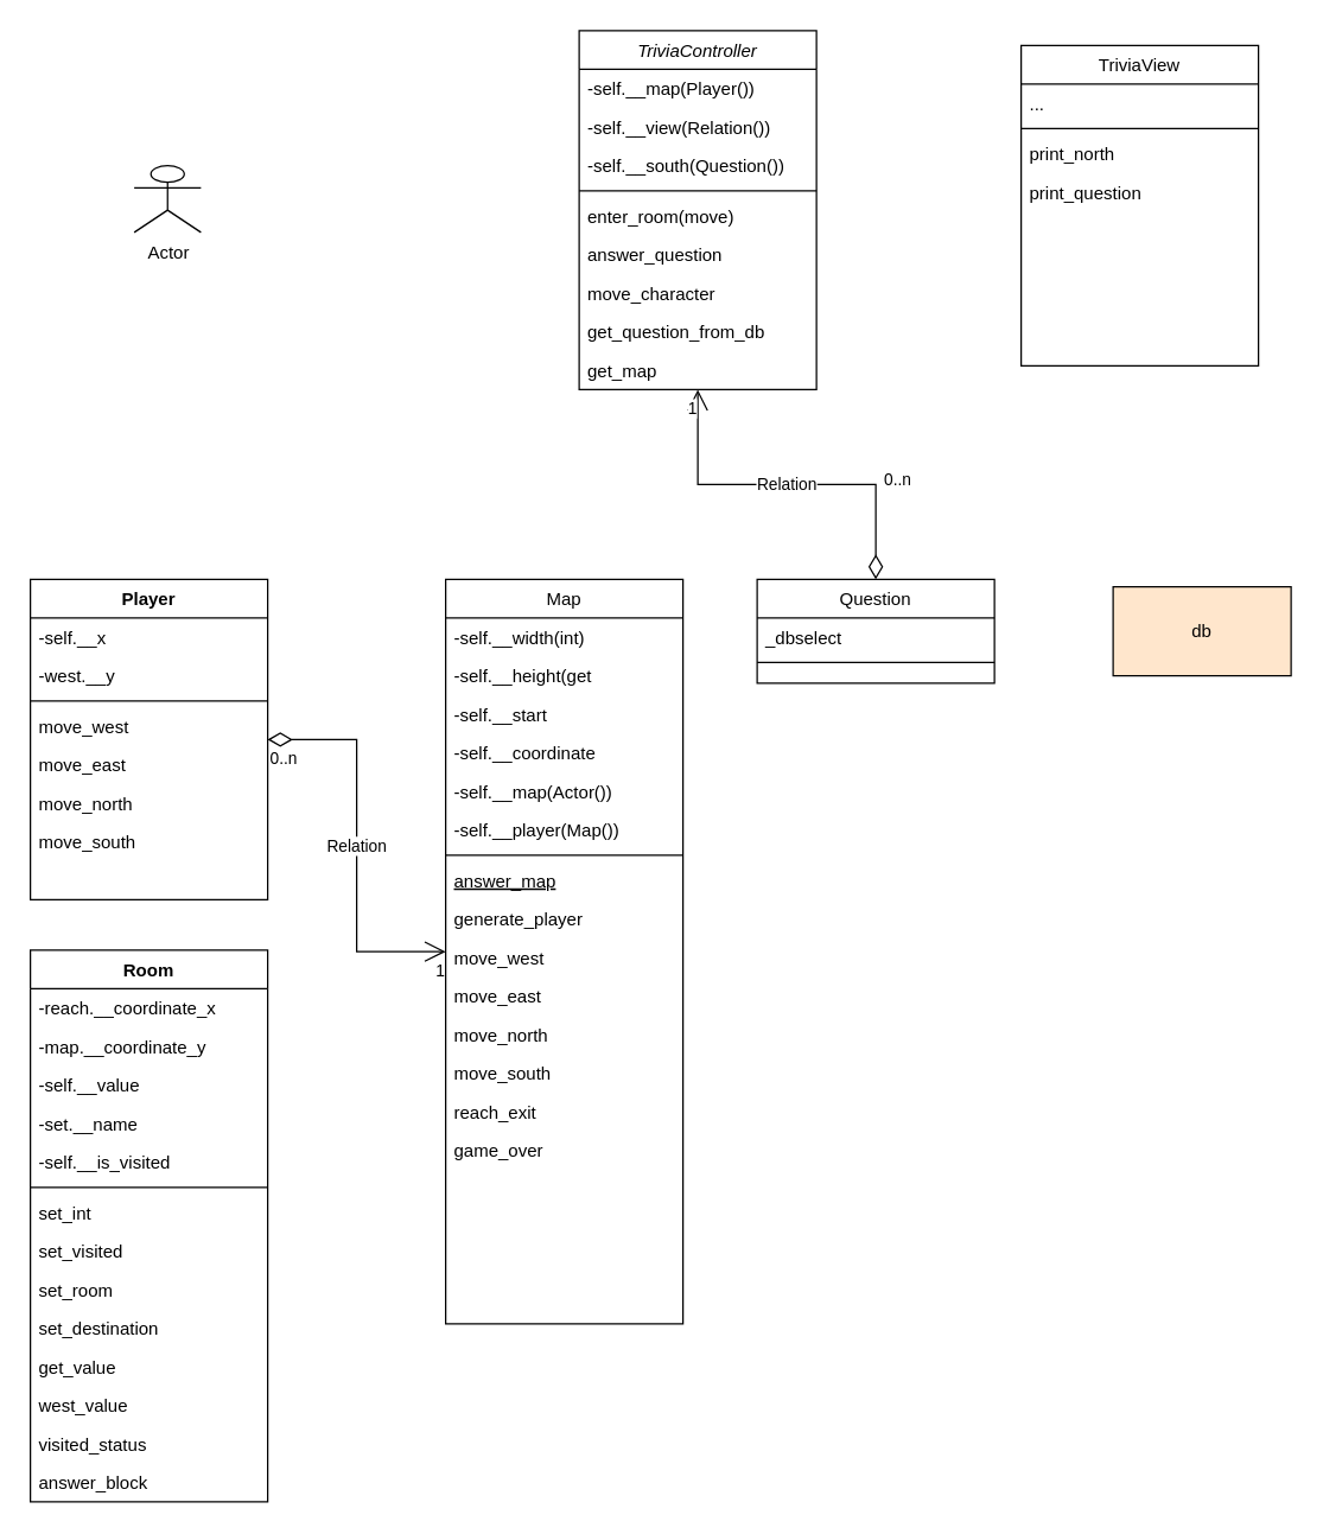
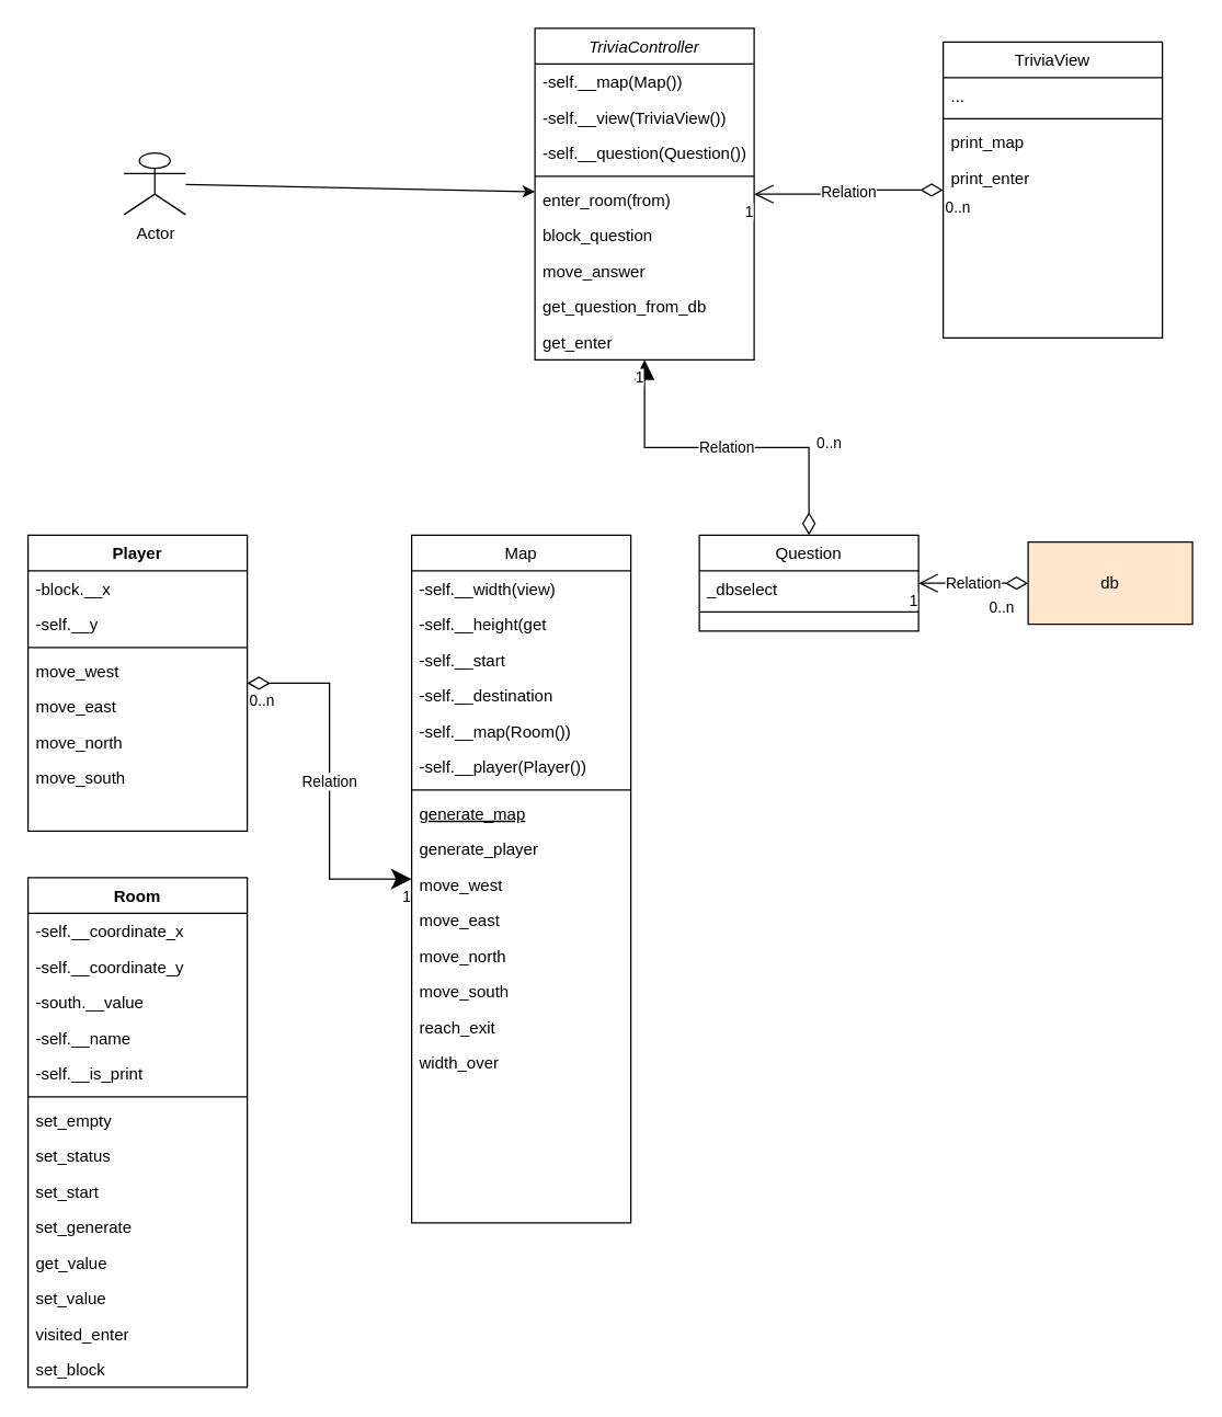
- <mxCell id="3" value="-self.__map(Player())" style="text;align=left;verticalAlign=top;spacingLeft=4;spacingRight=4;overflow=hidden;rotatable=0;points=[[0,0.5],[1,0.5]];portConstraint=eastwest;" parent="2" vertex="1"><mxGeometry y="26" width="160" height="26" as="geometry" /></mxCell>
+ <mxCell id="3" value="-self.__map(Map())" style="text;align=left;verticalAlign=top;spacingLeft=4;spacingRight=4;overflow=hidden;rotatable=0;points=[[0,0.5],[1,0.5]];portConstraint=eastwest;" parent="2" vertex="1"><mxGeometry y="26" width="160" height="26" as="geometry" /></mxCell>
- <mxCell id="4" value="-self.__view(Relation())" style="text;align=left;verticalAlign=top;spacingLeft=4;spacingRight=4;overflow=hidden;rotatable=0;points=[[0,0.5],[1,0.5]];portConstraint=eastwest;rounded=0;shadow=0;html=0;" parent="2" vertex="1"><mxGeometry y="52" width="160" height="26" as="geometry" /></mxCell>
+ <mxCell id="4" value="-self.__view(TriviaView())" style="text;align=left;verticalAlign=top;spacingLeft=4;spacingRight=4;overflow=hidden;rotatable=0;points=[[0,0.5],[1,0.5]];portConstraint=eastwest;rounded=0;shadow=0;html=0;" parent="2" vertex="1"><mxGeometry y="52" width="160" height="26" as="geometry" /></mxCell>
- <mxCell id="38" value="print_north" style="text;align=left;verticalAlign=top;spacingLeft=4;spacingRight=4;overflow=hidden;rotatable=0;points=[[0,0.5],[1,0.5]];portConstraint=eastwest;" parent="35" vertex="1"><mxGeometry y="60" width="160" height="26" as="geometry" /></mxCell>
+ <mxCell id="38" value="print_map" style="text;align=left;verticalAlign=top;spacingLeft=4;spacingRight=4;overflow=hidden;rotatable=0;points=[[0,0.5],[1,0.5]];portConstraint=eastwest;" parent="35" vertex="1"><mxGeometry y="60" width="160" height="26" as="geometry" /></mxCell>
- <mxCell id="5" value="-self.__south(Question())" style="text;align=left;verticalAlign=top;spacingLeft=4;spacingRight=4;overflow=hidden;rotatable=0;points=[[0,0.5],[1,0.5]];portConstraint=eastwest;rounded=0;shadow=0;html=0;" parent="2" vertex="1"><mxGeometry y="78" width="160" height="26" as="geometry" /></mxCell>
+ <mxCell id="5" value="-self.__question(Question())" style="text;align=left;verticalAlign=top;spacingLeft=4;spacingRight=4;overflow=hidden;rotatable=0;points=[[0,0.5],[1,0.5]];portConstraint=eastwest;rounded=0;shadow=0;html=0;" parent="2" vertex="1"><mxGeometry y="78" width="160" height="26" as="geometry" /></mxCell>
- <mxCell id="39" value="print_question" style="text;align=left;verticalAlign=top;spacingLeft=4;spacingRight=4;overflow=hidden;rotatable=0;points=[[0,0.5],[1,0.5]];portConstraint=eastwest;" parent="35" vertex="1"><mxGeometry y="86" width="160" height="26" as="geometry" /></mxCell>
+ <mxCell id="39" value="print_enter" style="text;align=left;verticalAlign=top;spacingLeft=4;spacingRight=4;overflow=hidden;rotatable=0;points=[[0,0.5],[1,0.5]];portConstraint=eastwest;" parent="35" vertex="1"><mxGeometry y="86" width="160" height="26" as="geometry" /></mxCell>
+ <mxCell id="78" value="" style="endArrow=classic;html=1;rounded=0;" edge="1" parent="1" source="77" target="2"><mxGeometry width="50" height="50" relative="1" as="geometry"><mxPoint x="200" y="280" as="sourcePoint" /><mxPoint x="250" y="230" as="targetPoint" /></mxGeometry></mxCell>
+ <mxCell id="70" value="Relation" style="endArrow=open;html=1;endSize=12;startArrow=diamondThin;startSize=14;startFill=0;edgeStyle=orthogonalEdgeStyle;rounded=0;" edge="1" parent="1" source="35" target="2"><mxGeometry relative="1" as="geometry"><mxPoint x="510" y="390" as="sourcePoint" /><mxPoint x="670" y="390" as="targetPoint" /></mxGeometry></mxCell>
+ <mxCell id="71" value="0..n" style="edgeLabel;resizable=0;html=1;align=left;verticalAlign=top;" connectable="0" vertex="1" parent="70"><mxGeometry x="-1" relative="1" as="geometry" /></mxCell>
+ <mxCell id="72" value="1" style="edgeLabel;resizable=0;html=1;align=right;verticalAlign=top;" connectable="0" vertex="1" parent="70"><mxGeometry x="1" relative="1" as="geometry" /></mxCell>
- <mxCell id="7" value="enter_room(move)&#10;" style="text;align=left;verticalAlign=top;spacingLeft=4;spacingRight=4;overflow=hidden;rotatable=0;points=[[0,0.5],[1,0.5]];portConstraint=eastwest;" parent="2" vertex="1"><mxGeometry y="112" width="160" height="26" as="geometry" /></mxCell>
+ <mxCell id="7" value="enter_room(from)&#10;" style="text;align=left;verticalAlign=top;spacingLeft=4;spacingRight=4;overflow=hidden;rotatable=0;points=[[0,0.5],[1,0.5]];portConstraint=eastwest;" parent="2" vertex="1"><mxGeometry y="112" width="160" height="26" as="geometry" /></mxCell>
- <mxCell id="8" value="answer_question&#10;" style="text;align=left;verticalAlign=top;spacingLeft=4;spacingRight=4;overflow=hidden;rotatable=0;points=[[0,0.5],[1,0.5]];portConstraint=eastwest;" vertex="1" parent="2"><mxGeometry y="138" width="160" height="26" as="geometry" /></mxCell>
+ <mxCell id="8" value="block_question&#10;" style="text;align=left;verticalAlign=top;spacingLeft=4;spacingRight=4;overflow=hidden;rotatable=0;points=[[0,0.5],[1,0.5]];portConstraint=eastwest;" vertex="1" parent="2"><mxGeometry y="138" width="160" height="26" as="geometry" /></mxCell>
- <mxCell id="9" value="move_character" style="text;align=left;verticalAlign=top;spacingLeft=4;spacingRight=4;overflow=hidden;rotatable=0;points=[[0,0.5],[1,0.5]];portConstraint=eastwest;" vertex="1" parent="2"><mxGeometry y="164" width="160" height="26" as="geometry" /></mxCell>
+ <mxCell id="9" value="move_answer" style="text;align=left;verticalAlign=top;spacingLeft=4;spacingRight=4;overflow=hidden;rotatable=0;points=[[0,0.5],[1,0.5]];portConstraint=eastwest;" vertex="1" parent="2"><mxGeometry y="164" width="160" height="26" as="geometry" /></mxCell>
- <mxCell id="11" value="get_map" style="text;align=left;verticalAlign=top;spacingLeft=4;spacingRight=4;overflow=hidden;rotatable=0;points=[[0,0.5],[1,0.5]];portConstraint=eastwest;" vertex="1" parent="2"><mxGeometry y="216" width="160" height="26" as="geometry" /></mxCell>
+ <mxCell id="11" value="get_enter" style="text;align=left;verticalAlign=top;spacingLeft=4;spacingRight=4;overflow=hidden;rotatable=0;points=[[0,0.5],[1,0.5]];portConstraint=eastwest;" vertex="1" parent="2"><mxGeometry y="216" width="160" height="26" as="geometry" /></mxCell>
- <mxCell id="67" value="Relation" style="endArrow=open;html=1;endSize=12;startArrow=diamondThin;startSize=14;startFill=0;edgeStyle=orthogonalEdgeStyle;rounded=0;exitX=0.5;exitY=0;exitDx=0;exitDy=0;" edge="1" parent="1" source="32" target="2"><mxGeometry relative="1" as="geometry"><mxPoint x="390" y="400" as="sourcePoint" /><mxPoint x="480" y="142" as="targetPoint" /></mxGeometry></mxCell>
+ <mxCell id="67" value="Relation" style="endArrow=block;html=1;endSize=12;startArrow=diamondThin;startSize=14;startFill=0;edgeStyle=orthogonalEdgeStyle;rounded=0;exitX=0.5;exitY=0;exitDx=0;exitDy=0;" edge="1" parent="1" source="32" target="2"><mxGeometry relative="1" as="geometry"><mxPoint x="390" y="400" as="sourcePoint" /><mxPoint x="480" y="142" as="targetPoint" /></mxGeometry></mxCell>
+ <mxCell id="74" value="Relation" style="endArrow=open;html=1;endSize=12;startArrow=diamondThin;startSize=14;startFill=0;edgeStyle=orthogonalEdgeStyle;rounded=0;" edge="1" parent="1" source="73" target="32"><mxGeometry relative="1" as="geometry"><mxPoint x="720" y="600" as="sourcePoint" /><mxPoint x="880" y="600" as="targetPoint" /></mxGeometry></mxCell>
+ <mxCell id="75" value="0..n" style="edgeLabel;resizable=0;html=1;align=left;verticalAlign=top;" connectable="0" vertex="1" parent="74"><mxGeometry x="-1" relative="1" as="geometry"><mxPoint x="-30" y="5" as="offset" /></mxGeometry></mxCell>
+ <mxCell id="76" value="1" style="edgeLabel;resizable=0;html=1;align=right;verticalAlign=top;" connectable="0" vertex="1" parent="74"><mxGeometry x="1" relative="1" as="geometry" /></mxCell>
- <mxCell id="41" value="-self.__x" style="text;strokeColor=none;fillColor=none;align=left;verticalAlign=top;spacingLeft=4;spacingRight=4;overflow=hidden;rotatable=0;points=[[0,0.5],[1,0.5]];portConstraint=eastwest;" vertex="1" parent="40"><mxGeometry y="26" width="160" height="26" as="geometry" /></mxCell>
+ <mxCell id="41" value="-block.__x" style="text;strokeColor=none;fillColor=none;align=left;verticalAlign=top;spacingLeft=4;spacingRight=4;overflow=hidden;rotatable=0;points=[[0,0.5],[1,0.5]];portConstraint=eastwest;" vertex="1" parent="40"><mxGeometry y="26" width="160" height="26" as="geometry" /></mxCell>
- <mxCell id="13" value="-self.__width(int)" style="text;align=left;verticalAlign=top;spacingLeft=4;spacingRight=4;overflow=hidden;rotatable=0;points=[[0,0.5],[1,0.5]];portConstraint=eastwest;" parent="12" vertex="1"><mxGeometry y="26" width="160" height="26" as="geometry" /></mxCell>
+ <mxCell id="13" value="-self.__width(view)" style="text;align=left;verticalAlign=top;spacingLeft=4;spacingRight=4;overflow=hidden;rotatable=0;points=[[0,0.5],[1,0.5]];portConstraint=eastwest;" parent="12" vertex="1"><mxGeometry y="26" width="160" height="26" as="geometry" /></mxCell>
- <mxCell id="42" value="-west.__y" style="text;strokeColor=none;fillColor=none;align=left;verticalAlign=top;spacingLeft=4;spacingRight=4;overflow=hidden;rotatable=0;points=[[0,0.5],[1,0.5]];portConstraint=eastwest;" vertex="1" parent="40"><mxGeometry y="52" width="160" height="26" as="geometry" /></mxCell>
+ <mxCell id="42" value="-self.__y" style="text;strokeColor=none;fillColor=none;align=left;verticalAlign=top;spacingLeft=4;spacingRight=4;overflow=hidden;rotatable=0;points=[[0,0.5],[1,0.5]];portConstraint=eastwest;" vertex="1" parent="40"><mxGeometry y="52" width="160" height="26" as="geometry" /></mxCell>
- <mxCell id="16" value="-self.__coordinate" style="text;align=left;verticalAlign=top;spacingLeft=4;spacingRight=4;overflow=hidden;rotatable=0;points=[[0,0.5],[1,0.5]];portConstraint=eastwest;rounded=0;shadow=0;html=0;" vertex="1" parent="12"><mxGeometry y="104" width="160" height="26" as="geometry" /></mxCell>
+ <mxCell id="16" value="-self.__destination" style="text;align=left;verticalAlign=top;spacingLeft=4;spacingRight=4;overflow=hidden;rotatable=0;points=[[0,0.5],[1,0.5]];portConstraint=eastwest;rounded=0;shadow=0;html=0;" vertex="1" parent="12"><mxGeometry y="104" width="160" height="26" as="geometry" /></mxCell>
- <mxCell id="17" value="-self.__map(Actor())" style="text;align=left;verticalAlign=top;spacingLeft=4;spacingRight=4;overflow=hidden;rotatable=0;points=[[0,0.5],[1,0.5]];portConstraint=eastwest;rounded=0;shadow=0;html=0;" vertex="1" parent="12"><mxGeometry y="130" width="160" height="26" as="geometry" /></mxCell>
+ <mxCell id="17" value="-self.__map(Room())" style="text;align=left;verticalAlign=top;spacingLeft=4;spacingRight=4;overflow=hidden;rotatable=0;points=[[0,0.5],[1,0.5]];portConstraint=eastwest;rounded=0;shadow=0;html=0;" vertex="1" parent="12"><mxGeometry y="130" width="160" height="26" as="geometry" /></mxCell>
- <mxCell id="18" value="-self.__player(Map())" style="text;align=left;verticalAlign=top;spacingLeft=4;spacingRight=4;overflow=hidden;rotatable=0;points=[[0,0.5],[1,0.5]];portConstraint=eastwest;rounded=0;shadow=0;html=0;" vertex="1" parent="12"><mxGeometry y="156" width="160" height="26" as="geometry" /></mxCell>
+ <mxCell id="18" value="-self.__player(Player())" style="text;align=left;verticalAlign=top;spacingLeft=4;spacingRight=4;overflow=hidden;rotatable=0;points=[[0,0.5],[1,0.5]];portConstraint=eastwest;rounded=0;shadow=0;html=0;" vertex="1" parent="12"><mxGeometry y="156" width="160" height="26" as="geometry" /></mxCell>
- <mxCell id="20" value="answer_map" style="text;align=left;verticalAlign=top;spacingLeft=4;spacingRight=4;overflow=hidden;rotatable=0;points=[[0,0.5],[1,0.5]];portConstraint=eastwest;fontStyle=4" parent="12" vertex="1"><mxGeometry y="190" width="160" height="26" as="geometry" /></mxCell>
+ <mxCell id="20" value="generate_map" style="text;align=left;verticalAlign=top;spacingLeft=4;spacingRight=4;overflow=hidden;rotatable=0;points=[[0,0.5],[1,0.5]];portConstraint=eastwest;fontStyle=4" parent="12" vertex="1"><mxGeometry y="190" width="160" height="26" as="geometry" /></mxCell>
- <mxCell id="64" value="Relation" style="endArrow=open;html=1;endSize=12;startArrow=diamondThin;startSize=14;startFill=0;edgeStyle=orthogonalEdgeStyle;rounded=0;" edge="1" parent="1" source="40" target="12"><mxGeometry relative="1" as="geometry"><mxPoint x="510" y="290" as="sourcePoint" /><mxPoint x="670" y="290" as="targetPoint" /></mxGeometry></mxCell>
+ <mxCell id="64" value="Relation" style="endArrow=classic;html=1;endSize=12;startArrow=diamondThin;startSize=14;startFill=0;edgeStyle=orthogonalEdgeStyle;rounded=0;" edge="1" parent="1" source="40" target="12"><mxGeometry relative="1" as="geometry"><mxPoint x="510" y="290" as="sourcePoint" /><mxPoint x="670" y="290" as="targetPoint" /></mxGeometry></mxCell>
- <mxCell id="50" value="-reach.__coordinate_x" style="text;strokeColor=none;fillColor=none;align=left;verticalAlign=top;spacingLeft=4;spacingRight=4;overflow=hidden;rotatable=0;points=[[0,0.5],[1,0.5]];portConstraint=eastwest;" vertex="1" parent="49"><mxGeometry y="26" width="160" height="26" as="geometry" /></mxCell>
+ <mxCell id="50" value="-self.__coordinate_x" style="text;strokeColor=none;fillColor=none;align=left;verticalAlign=top;spacingLeft=4;spacingRight=4;overflow=hidden;rotatable=0;points=[[0,0.5],[1,0.5]];portConstraint=eastwest;" vertex="1" parent="49"><mxGeometry y="26" width="160" height="26" as="geometry" /></mxCell>
- <mxCell id="51" value="-map.__coordinate_y" style="text;strokeColor=none;fillColor=none;align=left;verticalAlign=top;spacingLeft=4;spacingRight=4;overflow=hidden;rotatable=0;points=[[0,0.5],[1,0.5]];portConstraint=eastwest;" vertex="1" parent="49"><mxGeometry y="52" width="160" height="26" as="geometry" /></mxCell>
+ <mxCell id="51" value="-self.__coordinate_y" style="text;strokeColor=none;fillColor=none;align=left;verticalAlign=top;spacingLeft=4;spacingRight=4;overflow=hidden;rotatable=0;points=[[0,0.5],[1,0.5]];portConstraint=eastwest;" vertex="1" parent="49"><mxGeometry y="52" width="160" height="26" as="geometry" /></mxCell>
- <mxCell id="52" value="-self.__value" style="text;strokeColor=none;fillColor=none;align=left;verticalAlign=top;spacingLeft=4;spacingRight=4;overflow=hidden;rotatable=0;points=[[0,0.5],[1,0.5]];portConstraint=eastwest;" vertex="1" parent="49"><mxGeometry y="78" width="160" height="26" as="geometry" /></mxCell>
+ <mxCell id="52" value="-south.__value" style="text;strokeColor=none;fillColor=none;align=left;verticalAlign=top;spacingLeft=4;spacingRight=4;overflow=hidden;rotatable=0;points=[[0,0.5],[1,0.5]];portConstraint=eastwest;" vertex="1" parent="49"><mxGeometry y="78" width="160" height="26" as="geometry" /></mxCell>
- <mxCell id="53" value="-set.__name" style="text;strokeColor=none;fillColor=none;align=left;verticalAlign=top;spacingLeft=4;spacingRight=4;overflow=hidden;rotatable=0;points=[[0,0.5],[1,0.5]];portConstraint=eastwest;" vertex="1" parent="49"><mxGeometry y="104" width="160" height="26" as="geometry" /></mxCell>
+ <mxCell id="53" value="-self.__name" style="text;strokeColor=none;fillColor=none;align=left;verticalAlign=top;spacingLeft=4;spacingRight=4;overflow=hidden;rotatable=0;points=[[0,0.5],[1,0.5]];portConstraint=eastwest;" vertex="1" parent="49"><mxGeometry y="104" width="160" height="26" as="geometry" /></mxCell>
- <mxCell id="27" value="game_over" style="text;align=left;verticalAlign=top;spacingLeft=4;spacingRight=4;overflow=hidden;rotatable=0;points=[[0,0.5],[1,0.5]];portConstraint=eastwest;" vertex="1" parent="12"><mxGeometry y="372" width="160" height="26" as="geometry" /></mxCell>
+ <mxCell id="27" value="width_over" style="text;align=left;verticalAlign=top;spacingLeft=4;spacingRight=4;overflow=hidden;rotatable=0;points=[[0,0.5],[1,0.5]];portConstraint=eastwest;" vertex="1" parent="12"><mxGeometry y="372" width="160" height="26" as="geometry" /></mxCell>
- <mxCell id="54" value="-self.__is_visited" style="text;strokeColor=none;fillColor=none;align=left;verticalAlign=top;spacingLeft=4;spacingRight=4;overflow=hidden;rotatable=0;points=[[0,0.5],[1,0.5]];portConstraint=eastwest;" vertex="1" parent="49"><mxGeometry y="130" width="160" height="26" as="geometry" /></mxCell>
+ <mxCell id="54" value="-self.__is_print" style="text;strokeColor=none;fillColor=none;align=left;verticalAlign=top;spacingLeft=4;spacingRight=4;overflow=hidden;rotatable=0;points=[[0,0.5],[1,0.5]];portConstraint=eastwest;" vertex="1" parent="49"><mxGeometry y="130" width="160" height="26" as="geometry" /></mxCell>
- <mxCell id="56" value="set_int" style="text;strokeColor=none;fillColor=none;align=left;verticalAlign=top;spacingLeft=4;spacingRight=4;overflow=hidden;rotatable=0;points=[[0,0.5],[1,0.5]];portConstraint=eastwest;" vertex="1" parent="49"><mxGeometry y="164" width="160" height="26" as="geometry" /></mxCell>
+ <mxCell id="56" value="set_empty" style="text;strokeColor=none;fillColor=none;align=left;verticalAlign=top;spacingLeft=4;spacingRight=4;overflow=hidden;rotatable=0;points=[[0,0.5],[1,0.5]];portConstraint=eastwest;" vertex="1" parent="49"><mxGeometry y="164" width="160" height="26" as="geometry" /></mxCell>
- <mxCell id="57" value="set_visited" style="text;strokeColor=none;fillColor=none;align=left;verticalAlign=top;spacingLeft=4;spacingRight=4;overflow=hidden;rotatable=0;points=[[0,0.5],[1,0.5]];portConstraint=eastwest;" vertex="1" parent="49"><mxGeometry y="190" width="160" height="26" as="geometry" /></mxCell>
+ <mxCell id="57" value="set_status" style="text;strokeColor=none;fillColor=none;align=left;verticalAlign=top;spacingLeft=4;spacingRight=4;overflow=hidden;rotatable=0;points=[[0,0.5],[1,0.5]];portConstraint=eastwest;" vertex="1" parent="49"><mxGeometry y="190" width="160" height="26" as="geometry" /></mxCell>
- <mxCell id="58" value="set_room" style="text;strokeColor=none;fillColor=none;align=left;verticalAlign=top;spacingLeft=4;spacingRight=4;overflow=hidden;rotatable=0;points=[[0,0.5],[1,0.5]];portConstraint=eastwest;" vertex="1" parent="49"><mxGeometry y="216" width="160" height="26" as="geometry" /></mxCell>
+ <mxCell id="58" value="set_start" style="text;strokeColor=none;fillColor=none;align=left;verticalAlign=top;spacingLeft=4;spacingRight=4;overflow=hidden;rotatable=0;points=[[0,0.5],[1,0.5]];portConstraint=eastwest;" vertex="1" parent="49"><mxGeometry y="216" width="160" height="26" as="geometry" /></mxCell>
- <mxCell id="59" value="set_destination" style="text;strokeColor=none;fillColor=none;align=left;verticalAlign=top;spacingLeft=4;spacingRight=4;overflow=hidden;rotatable=0;points=[[0,0.5],[1,0.5]];portConstraint=eastwest;" vertex="1" parent="49"><mxGeometry y="242" width="160" height="26" as="geometry" /></mxCell>
+ <mxCell id="59" value="set_generate" style="text;strokeColor=none;fillColor=none;align=left;verticalAlign=top;spacingLeft=4;spacingRight=4;overflow=hidden;rotatable=0;points=[[0,0.5],[1,0.5]];portConstraint=eastwest;" vertex="1" parent="49"><mxGeometry y="242" width="160" height="26" as="geometry" /></mxCell>
- <mxCell id="61" value="west_value" style="text;strokeColor=none;fillColor=none;align=left;verticalAlign=top;spacingLeft=4;spacingRight=4;overflow=hidden;rotatable=0;points=[[0,0.5],[1,0.5]];portConstraint=eastwest;" vertex="1" parent="49"><mxGeometry y="294" width="160" height="26" as="geometry" /></mxCell>
+ <mxCell id="61" value="set_value" style="text;strokeColor=none;fillColor=none;align=left;verticalAlign=top;spacingLeft=4;spacingRight=4;overflow=hidden;rotatable=0;points=[[0,0.5],[1,0.5]];portConstraint=eastwest;" vertex="1" parent="49"><mxGeometry y="294" width="160" height="26" as="geometry" /></mxCell>
- <mxCell id="62" value="visited_status" style="text;strokeColor=none;fillColor=none;align=left;verticalAlign=top;spacingLeft=4;spacingRight=4;overflow=hidden;rotatable=0;points=[[0,0.5],[1,0.5]];portConstraint=eastwest;" vertex="1" parent="49"><mxGeometry y="320" width="160" height="26" as="geometry" /></mxCell>
+ <mxCell id="62" value="visited_enter" style="text;strokeColor=none;fillColor=none;align=left;verticalAlign=top;spacingLeft=4;spacingRight=4;overflow=hidden;rotatable=0;points=[[0,0.5],[1,0.5]];portConstraint=eastwest;" vertex="1" parent="49"><mxGeometry y="320" width="160" height="26" as="geometry" /></mxCell>
- <mxCell id="63" value="answer_block" style="text;strokeColor=none;fillColor=none;align=left;verticalAlign=top;spacingLeft=4;spacingRight=4;overflow=hidden;rotatable=0;points=[[0,0.5],[1,0.5]];portConstraint=eastwest;" vertex="1" parent="49"><mxGeometry y="346" width="160" height="26" as="geometry" /></mxCell>
+ <mxCell id="63" value="set_block" style="text;strokeColor=none;fillColor=none;align=left;verticalAlign=top;spacingLeft=4;spacingRight=4;overflow=hidden;rotatable=0;points=[[0,0.5],[1,0.5]];portConstraint=eastwest;" vertex="1" parent="49"><mxGeometry y="346" width="160" height="26" as="geometry" /></mxCell>
